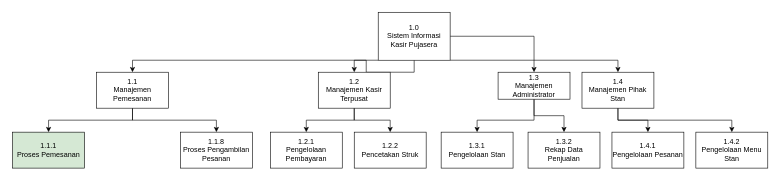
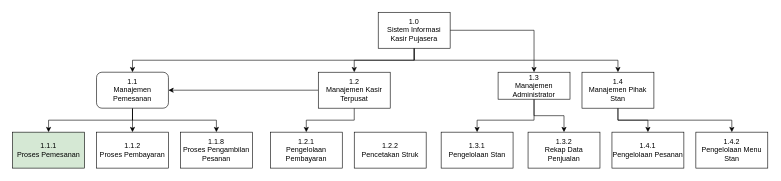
- <mxCell id="6" value="&lt;div&gt;1.0&lt;/div&gt;Sistem Informasi Kasir Pujasera" style="rounded=0;whiteSpace=wrap;html=1;" vertex="1" parent="1"><mxGeometry x="630" y="20" width="120" height="80" as="geometry" /></mxCell>
+ <mxCell id="6" value="&lt;div&gt;1.0&lt;/div&gt;Sistem Informasi Kasir Pujasera" style="rounded=0;whiteSpace=wrap;html=1;" vertex="1" parent="1"><mxGeometry x="630" y="20" width="120" height="60" as="geometry" /></mxCell>
- <mxCell id="19" value="&lt;div&gt;1.1&lt;/div&gt;Manajemen Pemesanan" style="rounded=0;whiteSpace=wrap;html=1;" vertex="1" parent="1"><mxGeometry x="160" y="120" width="120" height="60" as="geometry" /></mxCell>
+ <mxCell id="19" value="&lt;div&gt;1.1&lt;/div&gt;Manajemen Pemesanan" style="whiteSpace=wrap;html=1;rounded=1;" vertex="1" parent="1"><mxGeometry x="160" y="120" width="120" height="60" as="geometry" /></mxCell>
+ <mxCell id="17" style="edgeStyle=orthogonalEdgeStyle;rounded=0;orthogonalLoop=1;jettySize=auto;html=1;" edge="1" parent="1" source="19" target="20"><mxGeometry relative="1" as="geometry" /></mxCell>
- <mxCell id="14" style="edgeStyle=orthogonalEdgeStyle;rounded=0;orthogonalLoop=1;jettySize=auto;html=1;" edge="1" parent="1" source="15" target="24"><mxGeometry relative="1" as="geometry" /></mxCell>
+ <mxCell id="14" style="edgeStyle=orthogonalEdgeStyle;rounded=0;orthogonalLoop=1;jettySize=auto;html=1;" edge="1" parent="1" source="15" target="19"><mxGeometry relative="1" as="geometry" /></mxCell>
+ <mxCell id="20" value="&lt;div&gt;1.1.2&lt;/div&gt;Proses Pembayaran" style="rounded=0;whiteSpace=wrap;html=1;" vertex="1" parent="1"><mxGeometry x="160" y="220" width="120" height="60" as="geometry" /></mxCell>
